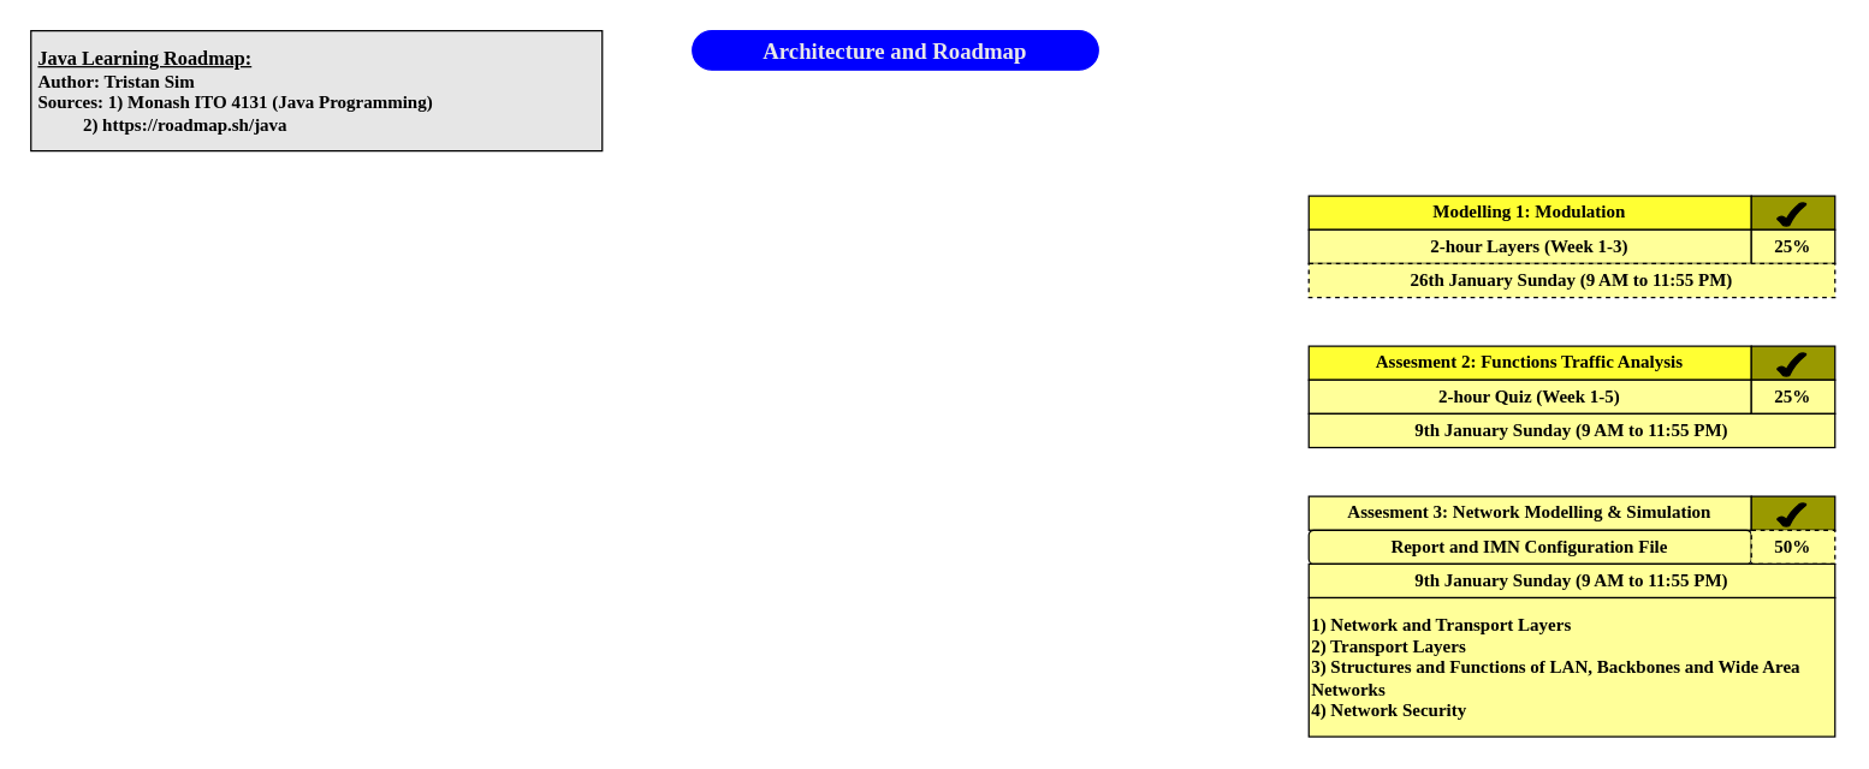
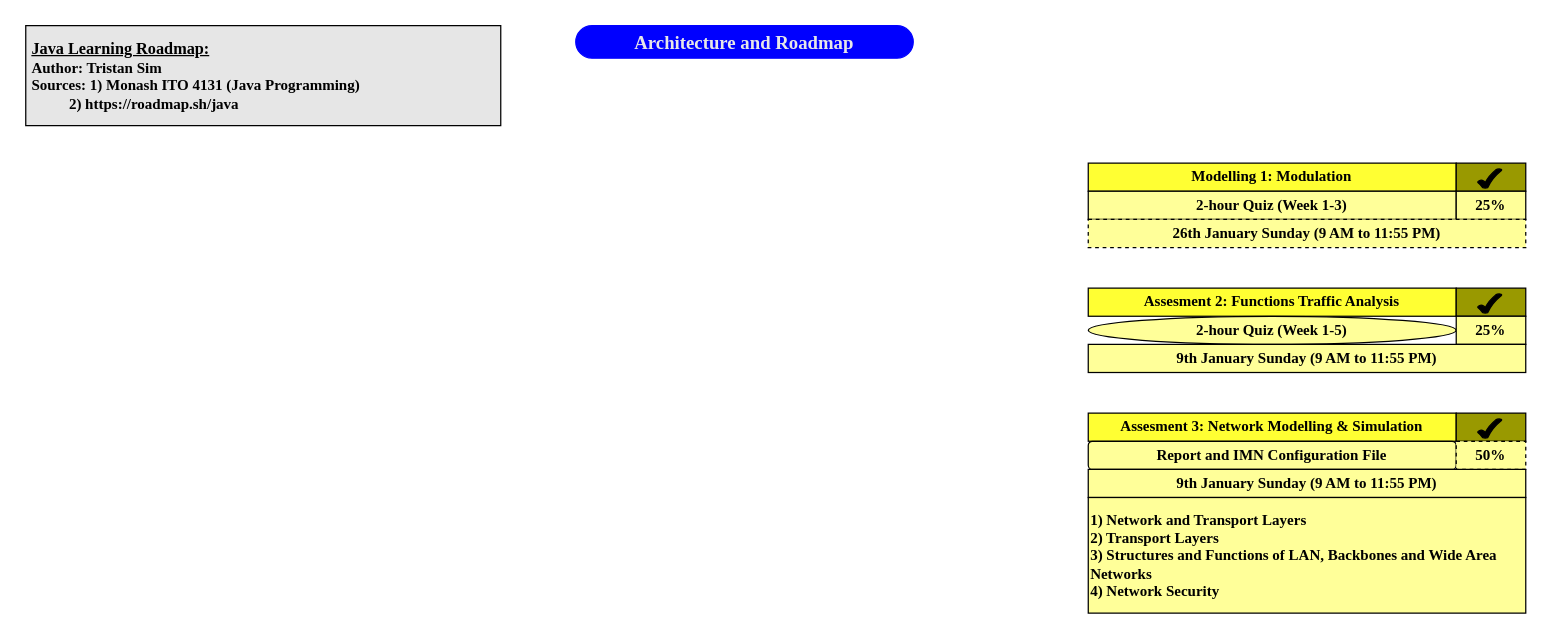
- <mxCell id="8" value="&lt;font face=&quot;Comic Sans MS&quot;&gt;&lt;b&gt;2-hour Layers (Week 1-3)&lt;/b&gt;&lt;/font&gt;" style="rounded=0;whiteSpace=wrap;html=1;fillColor=#FFFF99;fontColor=#000000;strokeColor=#000000;" vertex="1" parent="1"><mxGeometry x="870" y="152.5" width="294.38" height="22.5" as="geometry" /></mxCell>
+ <mxCell id="8" value="&lt;font face=&quot;Comic Sans MS&quot;&gt;&lt;b&gt;2-hour Quiz (Week 1-3)&lt;/b&gt;&lt;/font&gt;" style="rounded=0;whiteSpace=wrap;html=1;fillColor=#FFFF99;fontColor=#000000;strokeColor=#000000;" vertex="1" parent="1"><mxGeometry x="870" y="152.5" width="294.38" height="22.5" as="geometry" /></mxCell>
- <mxCell id="15" value="&lt;font face=&quot;Comic Sans MS&quot;&gt;&lt;b&gt;2-hour Quiz (Week 1-5)&lt;/b&gt;&lt;/font&gt;" style="rounded=0;whiteSpace=wrap;html=1;fillColor=#FFFF99;fontColor=#000000;strokeColor=#000000;" vertex="1" parent="1"><mxGeometry x="870" y="252.5" width="294.38" height="22.5" as="geometry" /></mxCell>
+ <mxCell id="15" value="&lt;font face=&quot;Comic Sans MS&quot;&gt;&lt;b&gt;2-hour Quiz (Week 1-5)&lt;/b&gt;&lt;/font&gt;" style="ellipse;whiteSpace=wrap;html=1;fillColor=#FFFF99;fontColor=#000000;strokeColor=#000000;" vertex="1" parent="1"><mxGeometry x="870" y="252.5" width="294.38" height="22.5" as="geometry" /></mxCell>
- <mxCell id="19" value="&lt;font face=&quot;Comic Sans MS&quot;&gt;&lt;b&gt;Assesment 3: Network Modelling &amp;amp; Simulation&lt;/b&gt;&lt;/font&gt;" style="rounded=0;whiteSpace=wrap;html=1;fillColor=#ffff99;fontColor=#000000;strokeColor=#000000;" vertex="1" parent="18"><mxGeometry x="-140" width="294.38" height="22.5" as="geometry" /></mxCell>
+ <mxCell id="19" value="&lt;font face=&quot;Comic Sans MS&quot;&gt;&lt;b&gt;Assesment 3: Network Modelling &amp;amp; Simulation&lt;/b&gt;&lt;/font&gt;" style="rounded=0;whiteSpace=wrap;html=1;fillColor=#FFFF33;fontColor=#000000;strokeColor=#000000;" vertex="1" parent="18"><mxGeometry x="-140" width="294.38" height="22.5" as="geometry" /></mxCell>
